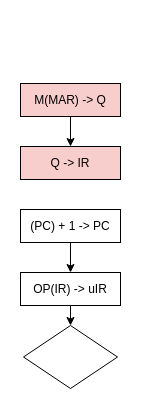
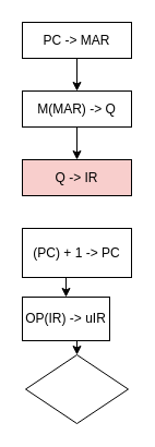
+ <mxCell id="3" value="PC -&amp;gt; MAR" style="rounded=0;whiteSpace=wrap;html=1;" parent="1" vertex="1"><mxGeometry x="20" y="20" width="100" height="33" as="geometry" /></mxCell>
+ <mxCell id="2" style="edgeStyle=orthogonalEdgeStyle;rounded=0;orthogonalLoop=1;jettySize=auto;html=1;exitX=0.5;exitY=1;exitDx=0;exitDy=0;entryX=0.5;entryY=0;entryDx=0;entryDy=0;" parent="1" source="3" target="5" edge="1"><mxGeometry relative="1" as="geometry" /></mxCell>
- <mxCell id="5" value="M(MAR) -&amp;gt; Q" style="rounded=0;whiteSpace=wrap;html=1;fillColor=#f8cecc;" parent="1" vertex="1"><mxGeometry x="20" y="83" width="100" height="33" as="geometry" /></mxCell>
+ <mxCell id="5" value="M(MAR) -&amp;gt; Q" style="rounded=0;whiteSpace=wrap;html=1;" parent="1" vertex="1"><mxGeometry x="20" y="83" width="100" height="33" as="geometry" /></mxCell>
- <mxCell id="8" value="(PC) + 1 -&amp;gt; PC" style="rounded=0;whiteSpace=wrap;html=1;" parent="1" vertex="1"><mxGeometry x="20" y="209" width="100" height="33" as="geometry" /></mxCell>
+ <mxCell id="8" value="(PC) + 1 -&amp;gt; PC" style="rounded=0;whiteSpace=wrap;html=1;" parent="1" vertex="1"><mxGeometry x="20" y="209" width="100" height="45" as="geometry" /></mxCell>
- <mxCell id="10" value="OP(IR) -&amp;gt; uIR" style="rounded=0;whiteSpace=wrap;html=1;" parent="1" vertex="1"><mxGeometry x="20" y="272" width="100" height="33" as="geometry" /></mxCell>
+ <mxCell id="10" value="OP(IR) -&amp;gt; uIR" style="rounded=0;whiteSpace=wrap;html=1;" parent="1" vertex="1"><mxGeometry x="20" y="272" width="80" height="40" as="geometry" /></mxCell>
